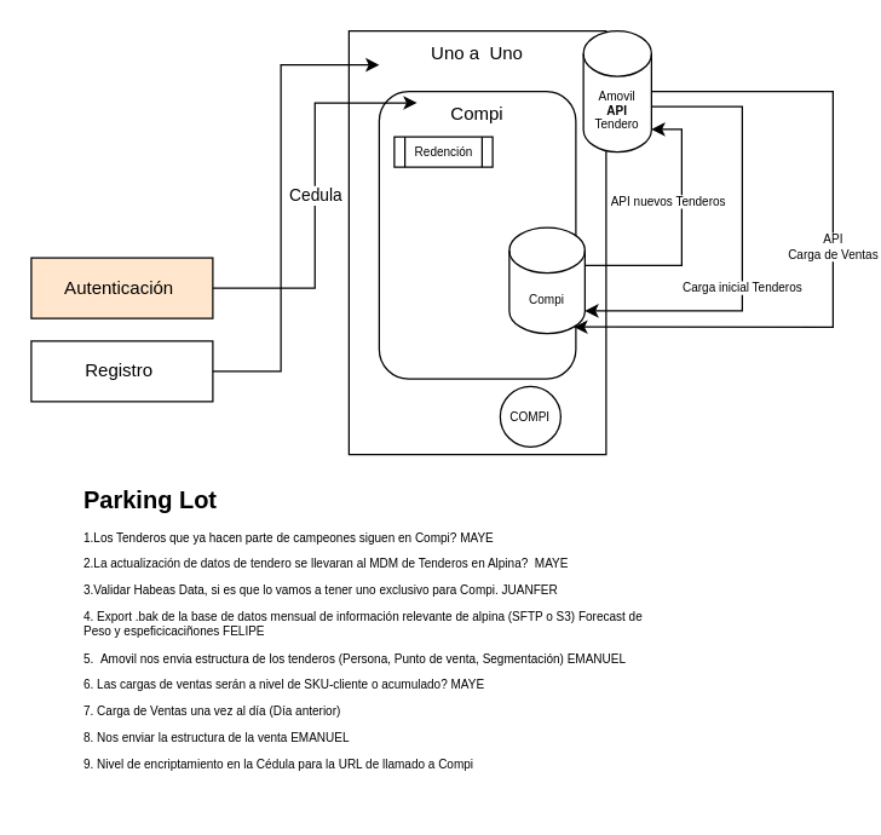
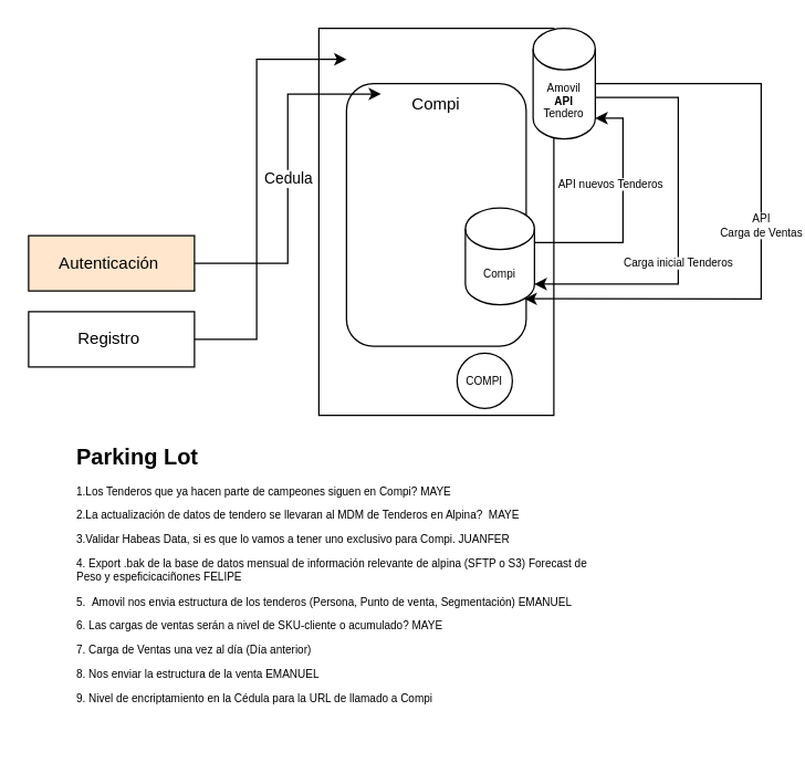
- <mxCell id="6" value="Uno a &amp;nbsp;Uno" style="text;html=1;strokeColor=none;fillColor=none;align=center;verticalAlign=middle;whiteSpace=wrap;rounded=0;" vertex="1" parent="1"><mxGeometry x="275" y="20" width="80" height="30" as="geometry" /></mxCell>
- <mxCell id="18" value="Redención" style="shape=process;whiteSpace=wrap;html=1;backgroundOutline=1;fontSize=8;" vertex="1" parent="1"><mxGeometry x="260" y="90" width="65" height="20" as="geometry" /></mxCell>
